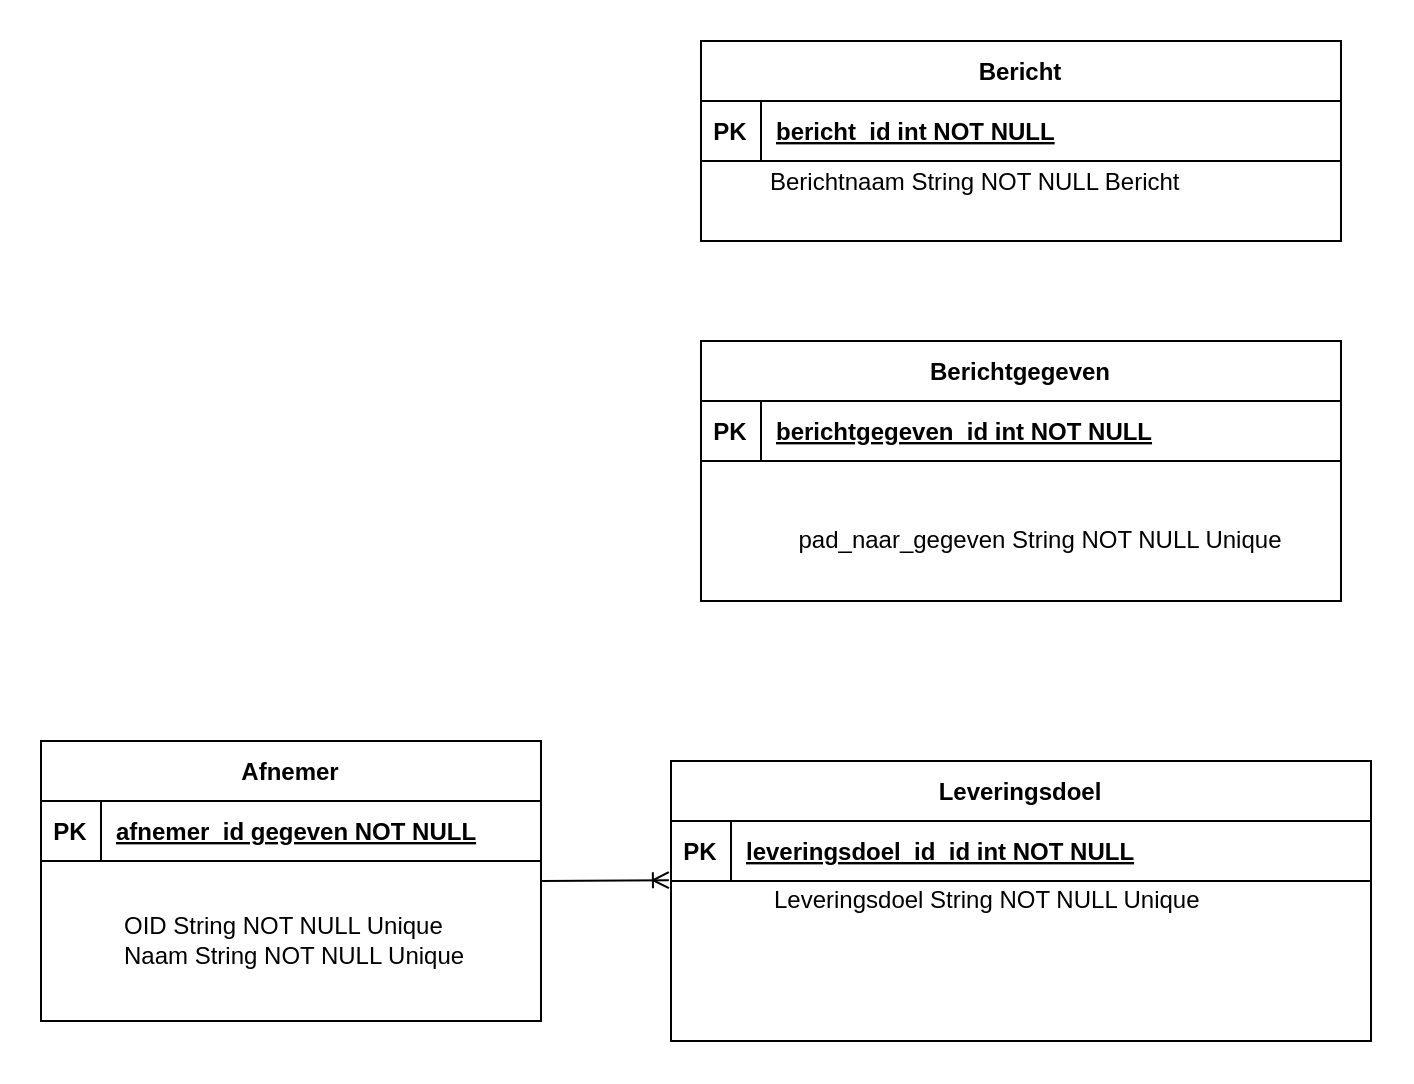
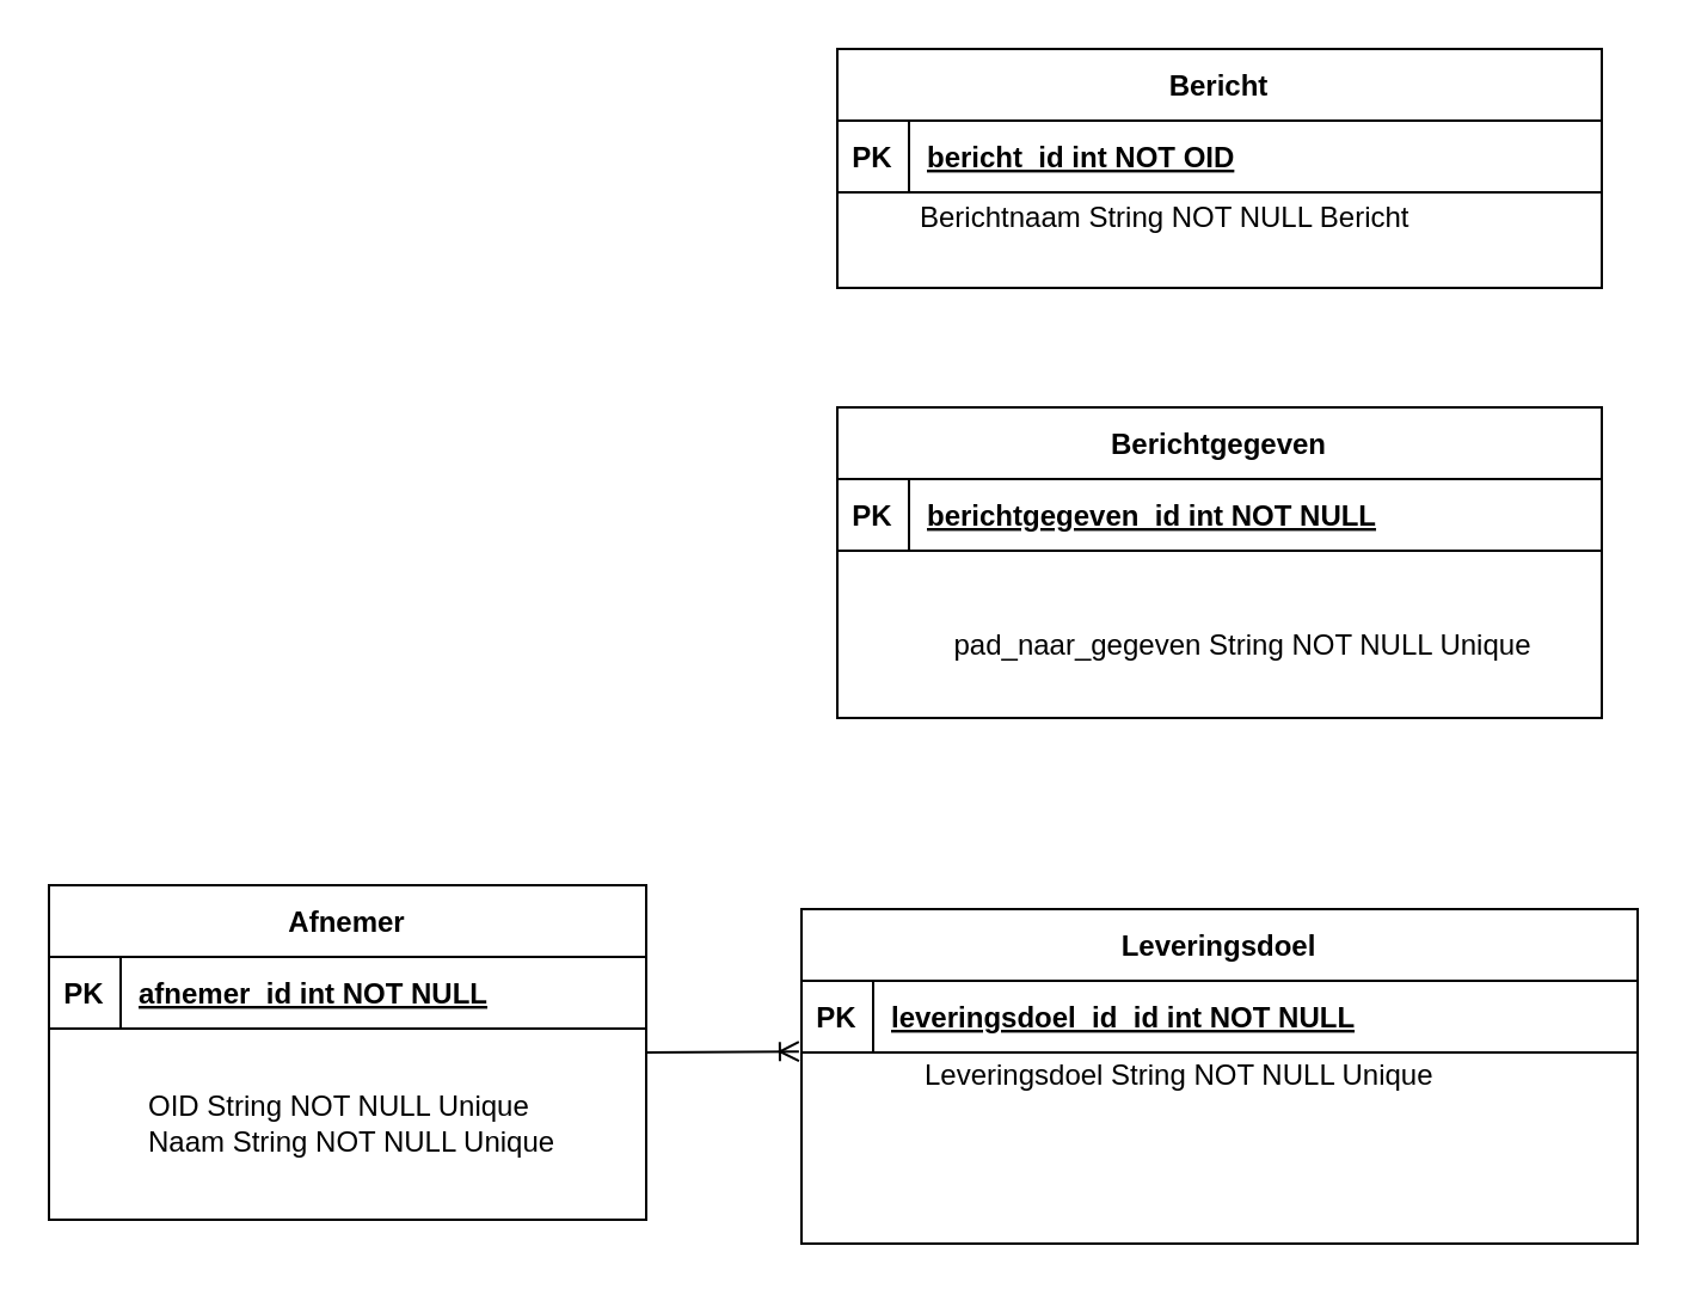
- <mxCell id="6" value="bericht_id int NOT NULL " style="shape=partialRectangle;overflow=hidden;connectable=0;fillColor=none;top=0;left=0;bottom=0;right=0;align=left;spacingLeft=6;fontStyle=5;" parent="4" vertex="1"><mxGeometry x="30" width="290" height="30" as="geometry" /></mxCell>
+ <mxCell id="6" value="bericht_id int NOT OID " style="shape=partialRectangle;overflow=hidden;connectable=0;fillColor=none;top=0;left=0;bottom=0;right=0;align=left;spacingLeft=6;fontStyle=5;" parent="4" vertex="1"><mxGeometry x="30" width="290" height="30" as="geometry" /></mxCell>
- <mxCell id="12" value="afnemer_id gegeven NOT NULL " style="shape=partialRectangle;overflow=hidden;connectable=0;fillColor=none;top=0;left=0;bottom=0;right=0;align=left;spacingLeft=6;fontStyle=5;" parent="10" vertex="1"><mxGeometry x="30" width="220" height="30" as="geometry" /></mxCell>
+ <mxCell id="12" value="afnemer_id int NOT NULL " style="shape=partialRectangle;overflow=hidden;connectable=0;fillColor=none;top=0;left=0;bottom=0;right=0;align=left;spacingLeft=6;fontStyle=5;" parent="10" vertex="1"><mxGeometry x="30" width="220" height="30" as="geometry" /></mxCell>
